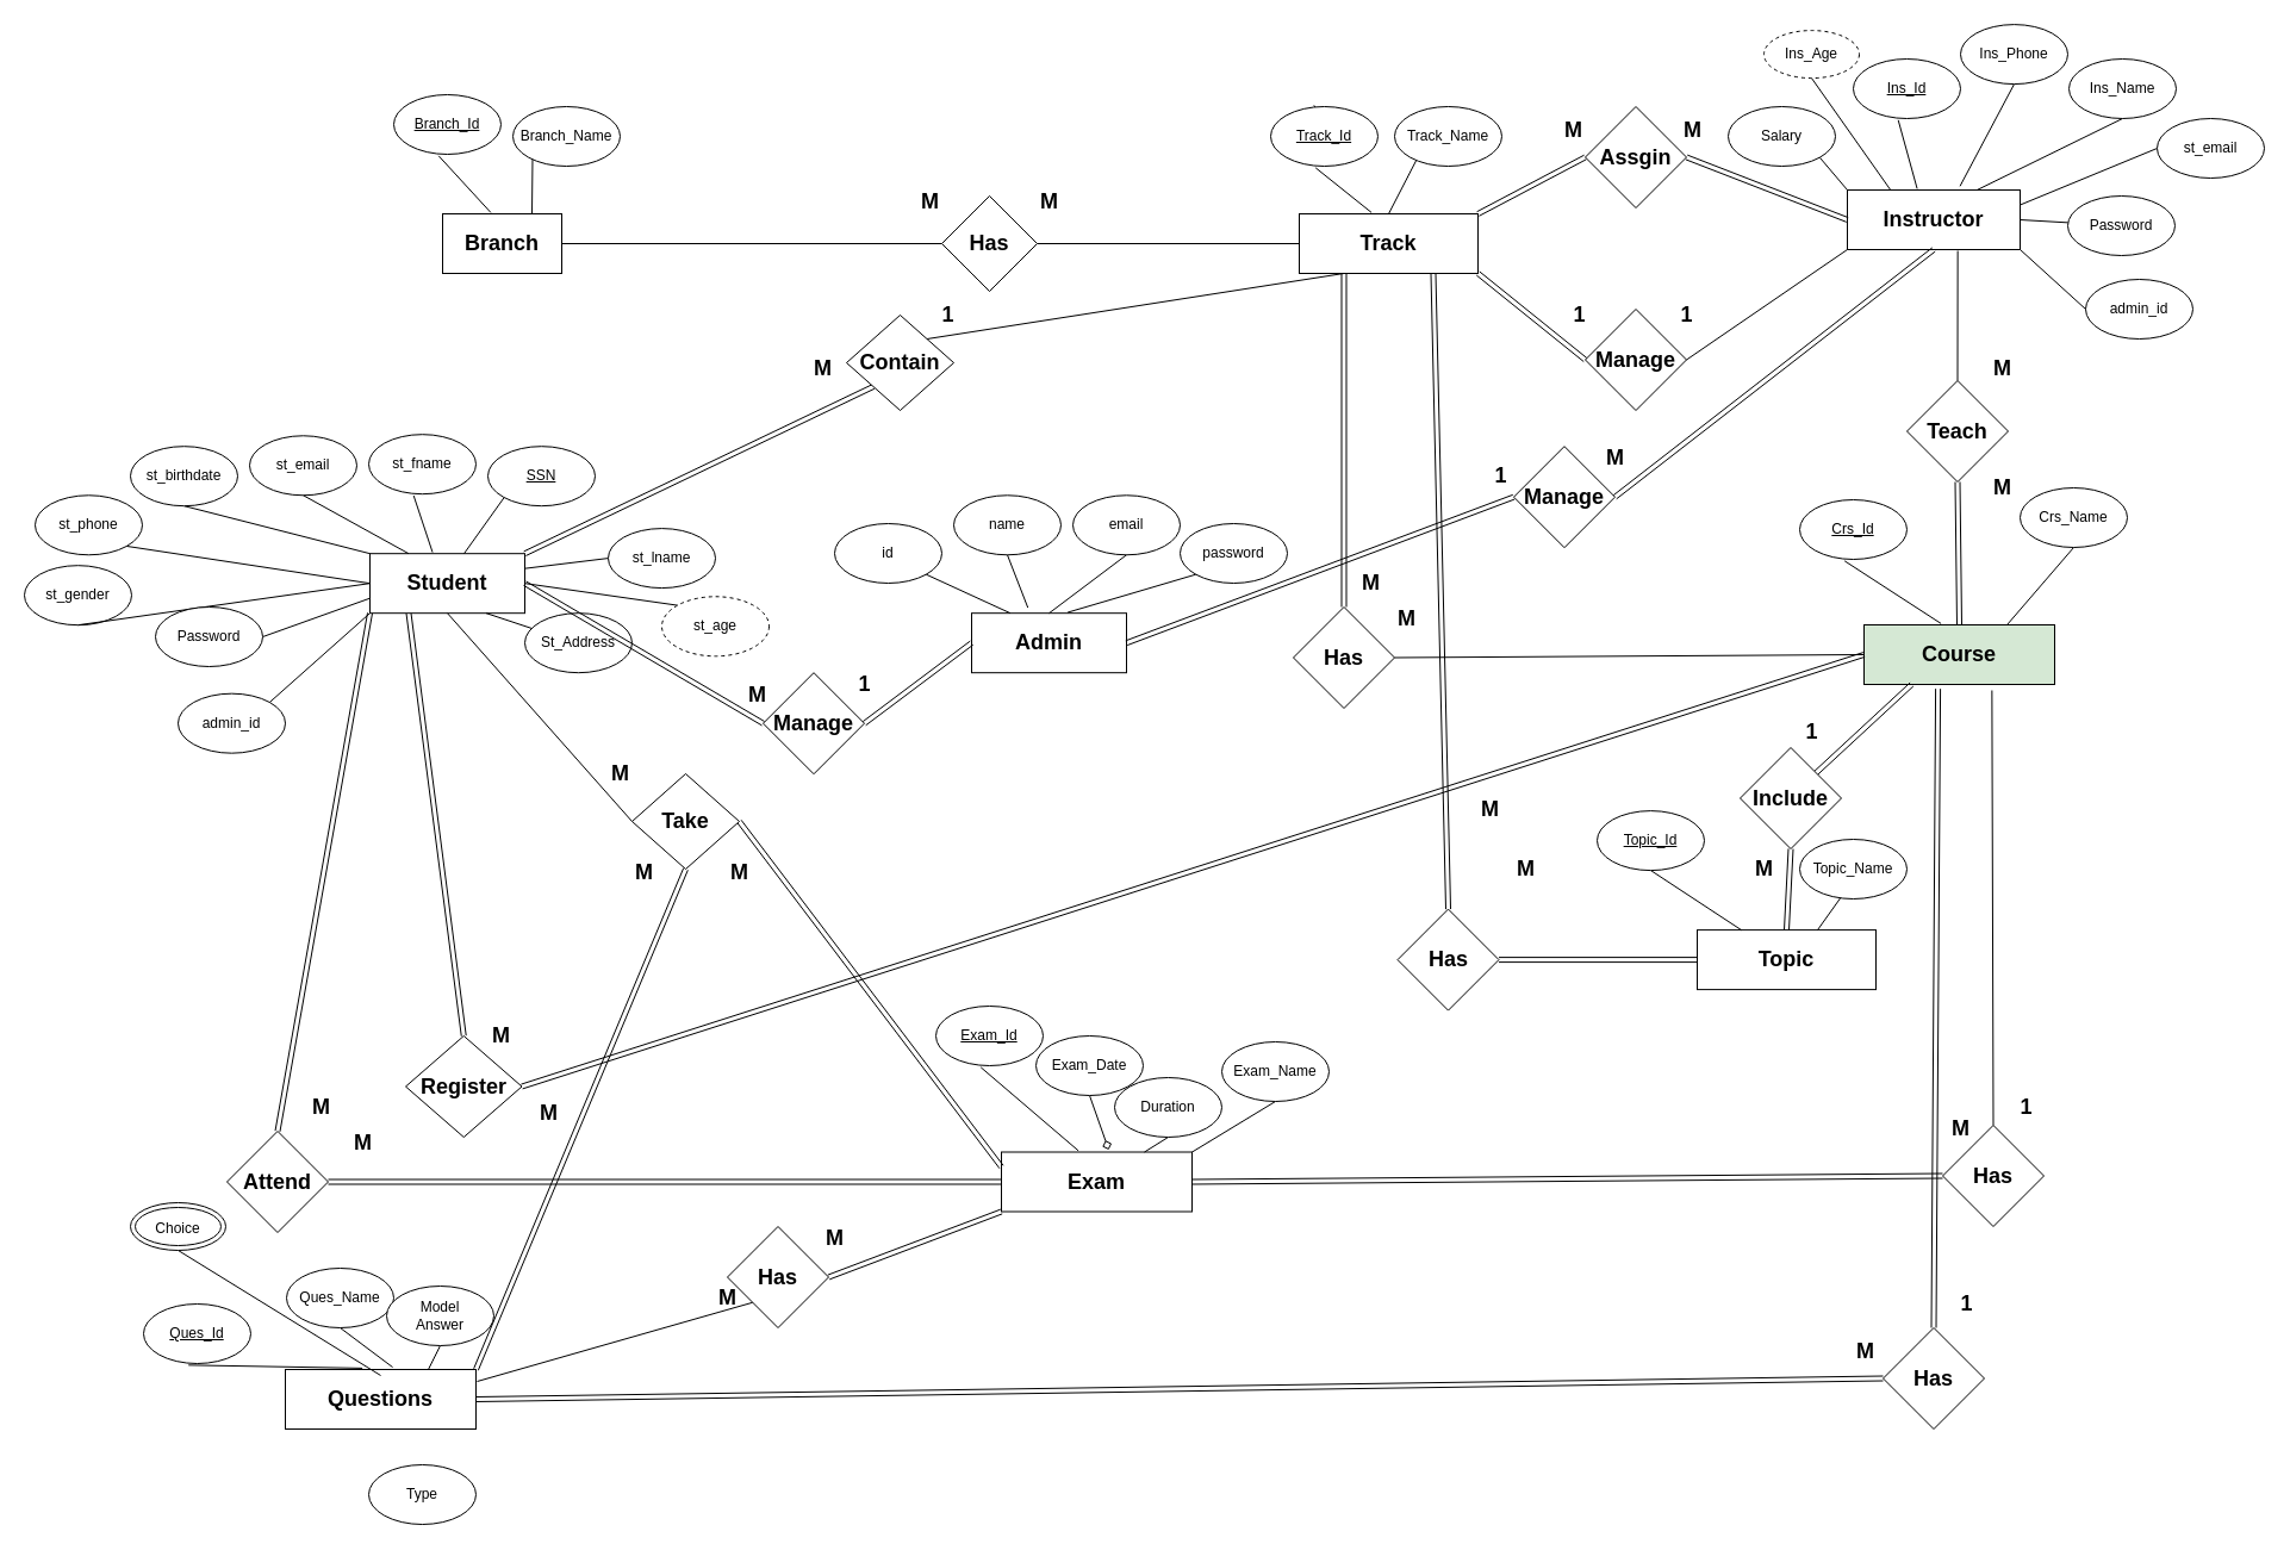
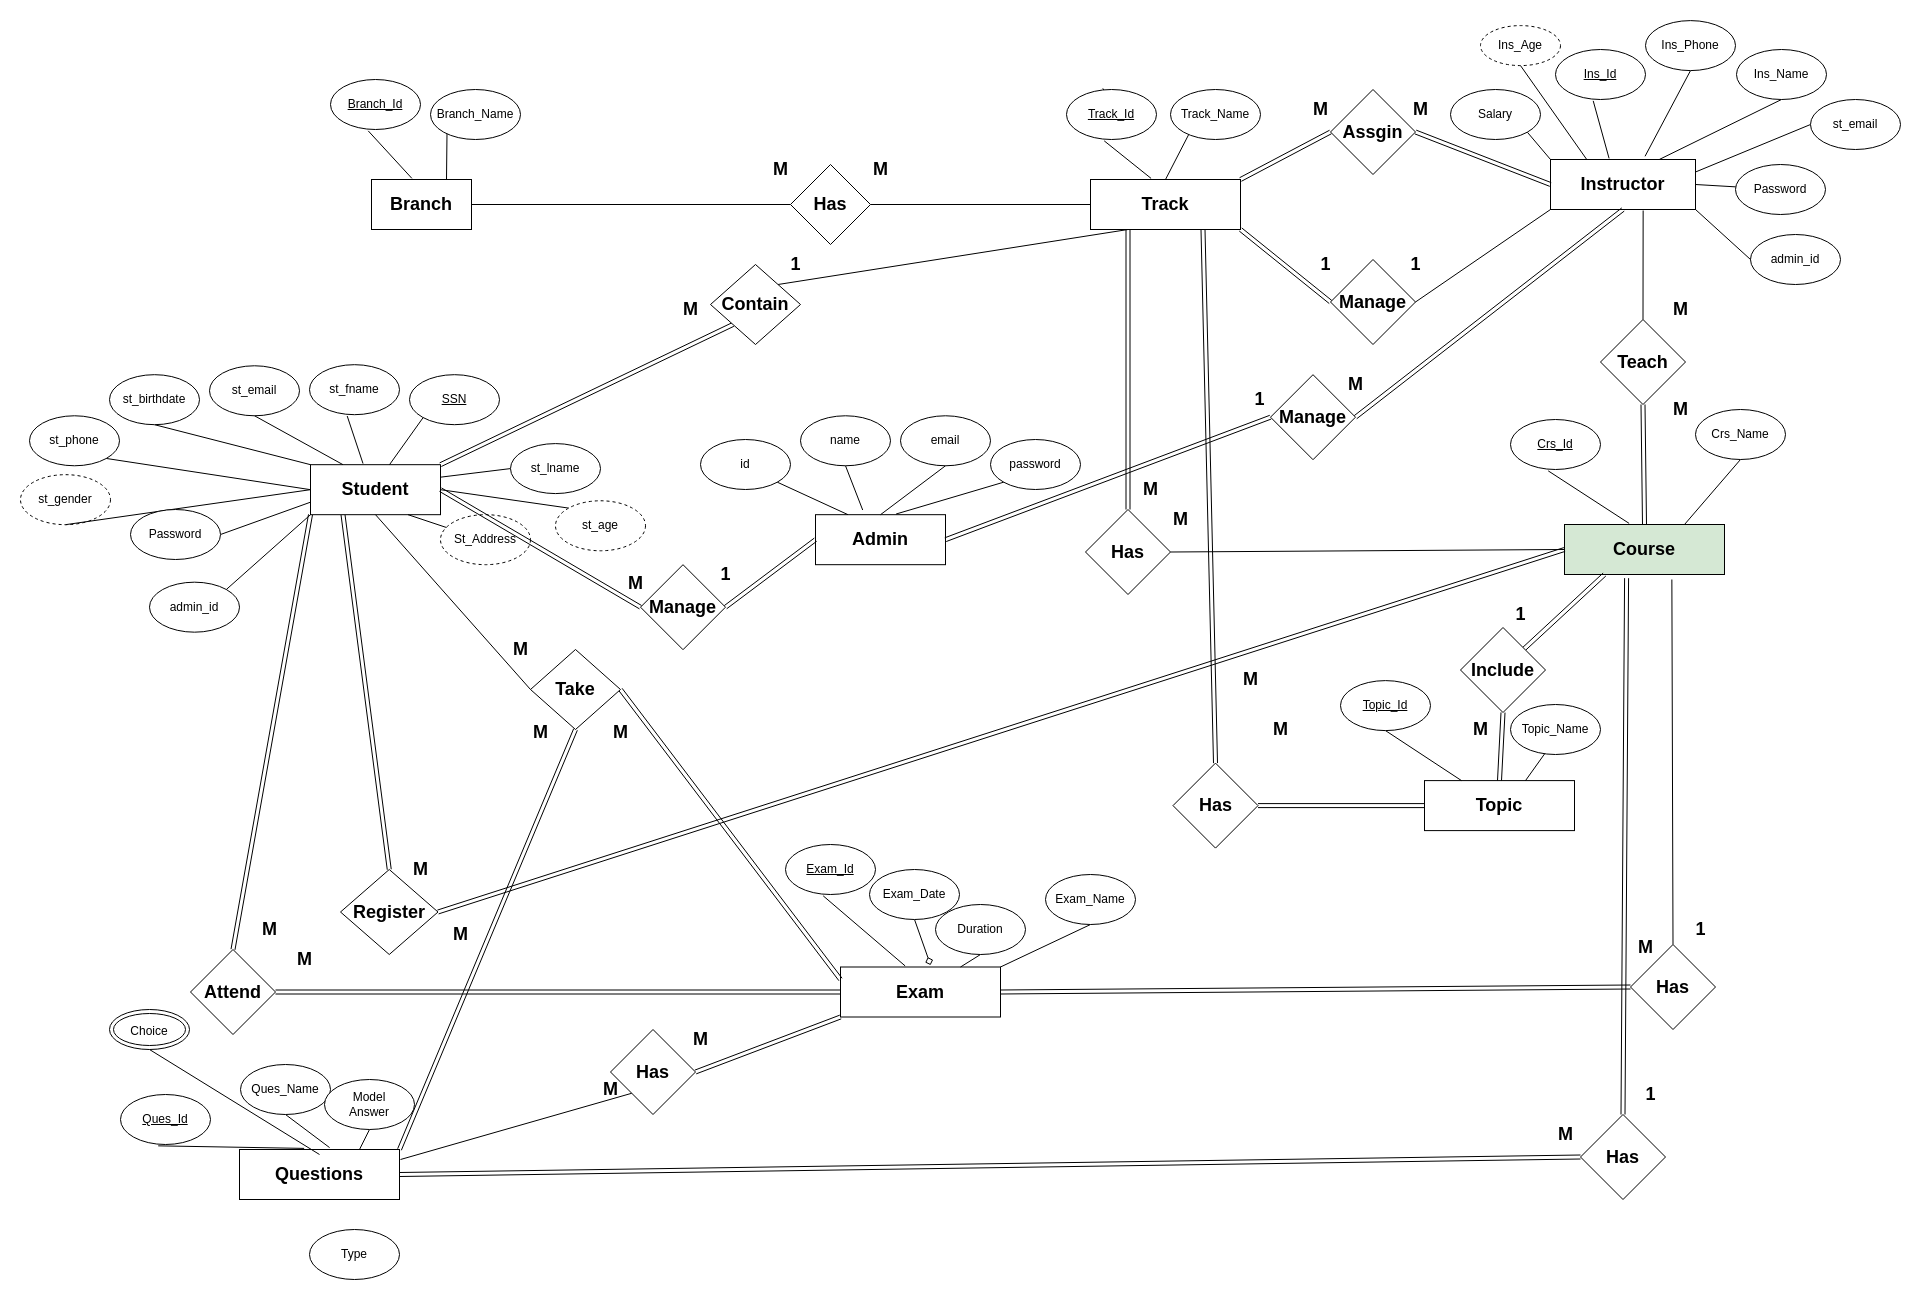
- <mxCell id="27" value="st_gender" style="ellipse;whiteSpace=wrap;html=1;" parent="1" vertex="1"><mxGeometry x="20" y="474.18" width="90" height="50" as="geometry" /></mxCell>
+ <mxCell id="27" value="st_gender" style="ellipse;whiteSpace=wrap;html=1;dashed=1;" parent="1" vertex="1"><mxGeometry x="20" y="474.18" width="90" height="50" as="geometry" /></mxCell>
- <mxCell id="30" value="St_Address" style="ellipse;whiteSpace=wrap;html=1;" parent="1" vertex="1"><mxGeometry x="440" y="514.18" width="90" height="50" as="geometry" /></mxCell>
+ <mxCell id="30" value="St_Address" style="ellipse;whiteSpace=wrap;html=1;dashed=1;" parent="1" vertex="1"><mxGeometry x="440" y="514.18" width="90" height="50" as="geometry" /></mxCell>
- <mxCell id="48" value="Exam_Name" style="ellipse;whiteSpace=wrap;html=1;" parent="1" vertex="1"><mxGeometry x="1025" y="874" width="90" height="50" as="geometry" /></mxCell>
+ <mxCell id="48" value="Exam_Name" style="ellipse;whiteSpace=wrap;html=1;" parent="1" vertex="1"><mxGeometry x="1045" y="874" width="90" height="50" as="geometry" /></mxCell>
